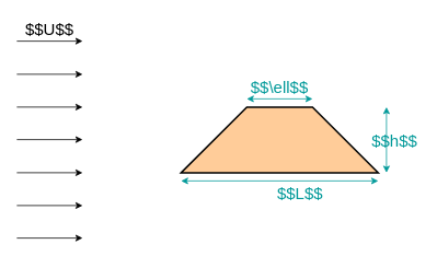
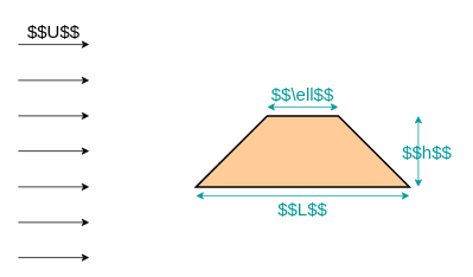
- <mxCell id="8" value="$$L$$" style="text;html=1;align=center;verticalAlign=middle;whiteSpace=wrap;rounded=0;fontSize=20;fontColor=#009999;strokeColor=none;" vertex="1" parent="1"><mxGeometry x="335" y="220" width="60" height="30" as="geometry" /></mxCell>
+ <mxCell id="8" value="$$L$$" style="text;html=1;align=center;verticalAlign=middle;whiteSpace=wrap;rounded=0;fontSize=20;fontColor=#009999;strokeColor=none;" vertex="1" parent="1"><mxGeometry x="310" y="220" width="60" height="30" as="geometry" /></mxCell>
